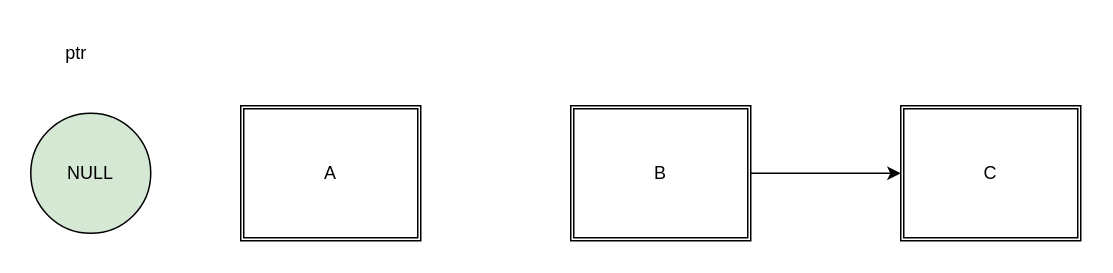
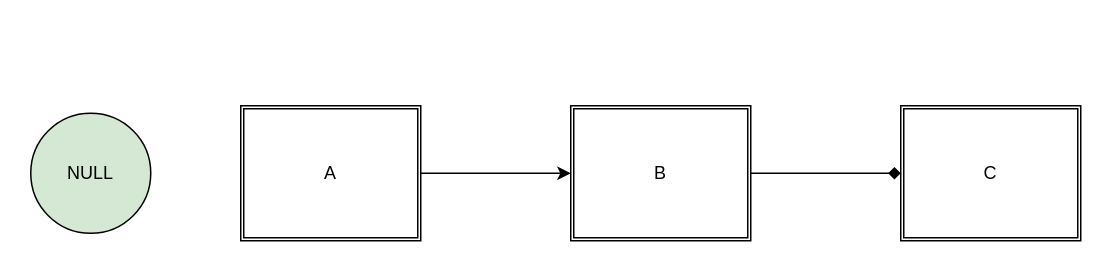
- <mxCell id="7" value="ptr" style="text;html=1;align=center;verticalAlign=middle;resizable=0;points=[];autosize=1;strokeColor=none;fillColor=none;" vertex="1" parent="1"><mxGeometry x="30" y="20" width="40" height="30" as="geometry" /></mxCell>
+ <mxCell id="2" value="" style="edgeStyle=none;html=1;" edge="1" parent="1" source="3" target="5"><mxGeometry relative="1" as="geometry" /></mxCell>
- <mxCell id="4" value="" style="edgeStyle=none;html=1;" edge="1" parent="1" source="5" target="6"><mxGeometry relative="1" as="geometry" /></mxCell>
+ <mxCell id="4" value="" style="edgeStyle=none;html=1;endArrow=diamond;" edge="1" parent="1" source="5" target="6"><mxGeometry relative="1" as="geometry" /></mxCell>
